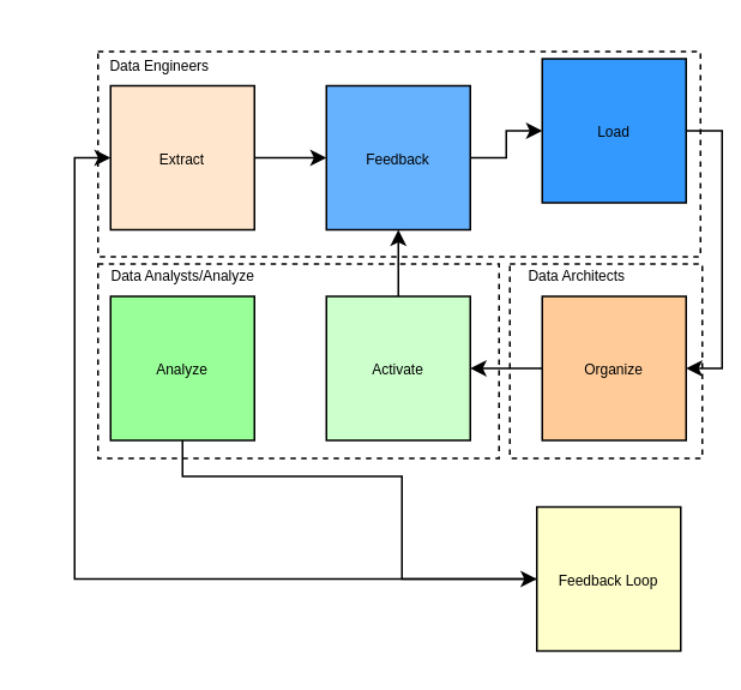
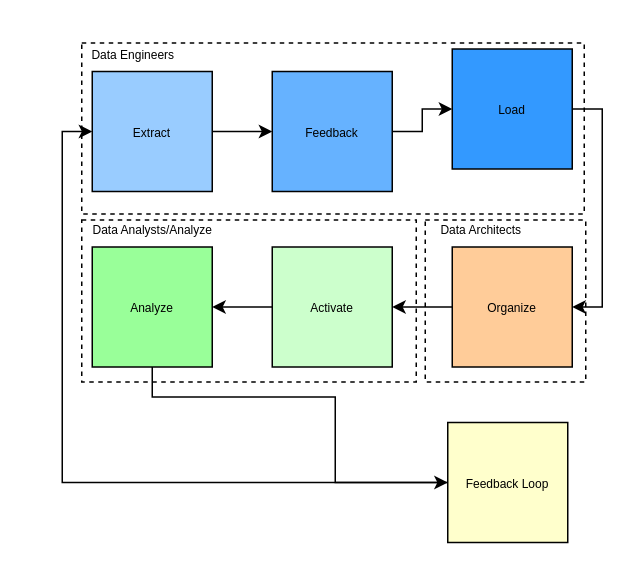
- <mxCell id="6" value="&lt;font style=&quot;font-size: 8px;&quot;&gt;Extract&lt;/font&gt;" style="whiteSpace=wrap;html=1;aspect=fixed;fillColor=#ffe6cc;" vertex="1" parent="1"><mxGeometry x="61" y="47" width="80" height="80" as="geometry" /></mxCell>
+ <mxCell id="6" value="&lt;font style=&quot;font-size: 8px;&quot;&gt;Extract&lt;/font&gt;" style="whiteSpace=wrap;html=1;aspect=fixed;fillColor=#99CCFF;" vertex="1" parent="1"><mxGeometry x="61" y="47" width="80" height="80" as="geometry" /></mxCell>
- <mxCell id="13" value="" style="edgeStyle=orthogonalEdgeStyle;rounded=0;orthogonalLoop=1;jettySize=auto;html=1;" edge="1" parent="1" source="14" target="8"><mxGeometry relative="1" as="geometry" /></mxCell>
+ <mxCell id="13" value="" style="edgeStyle=orthogonalEdgeStyle;rounded=0;orthogonalLoop=1;jettySize=auto;html=1;" edge="1" parent="1" source="14" target="12"><mxGeometry relative="1" as="geometry" /></mxCell>
